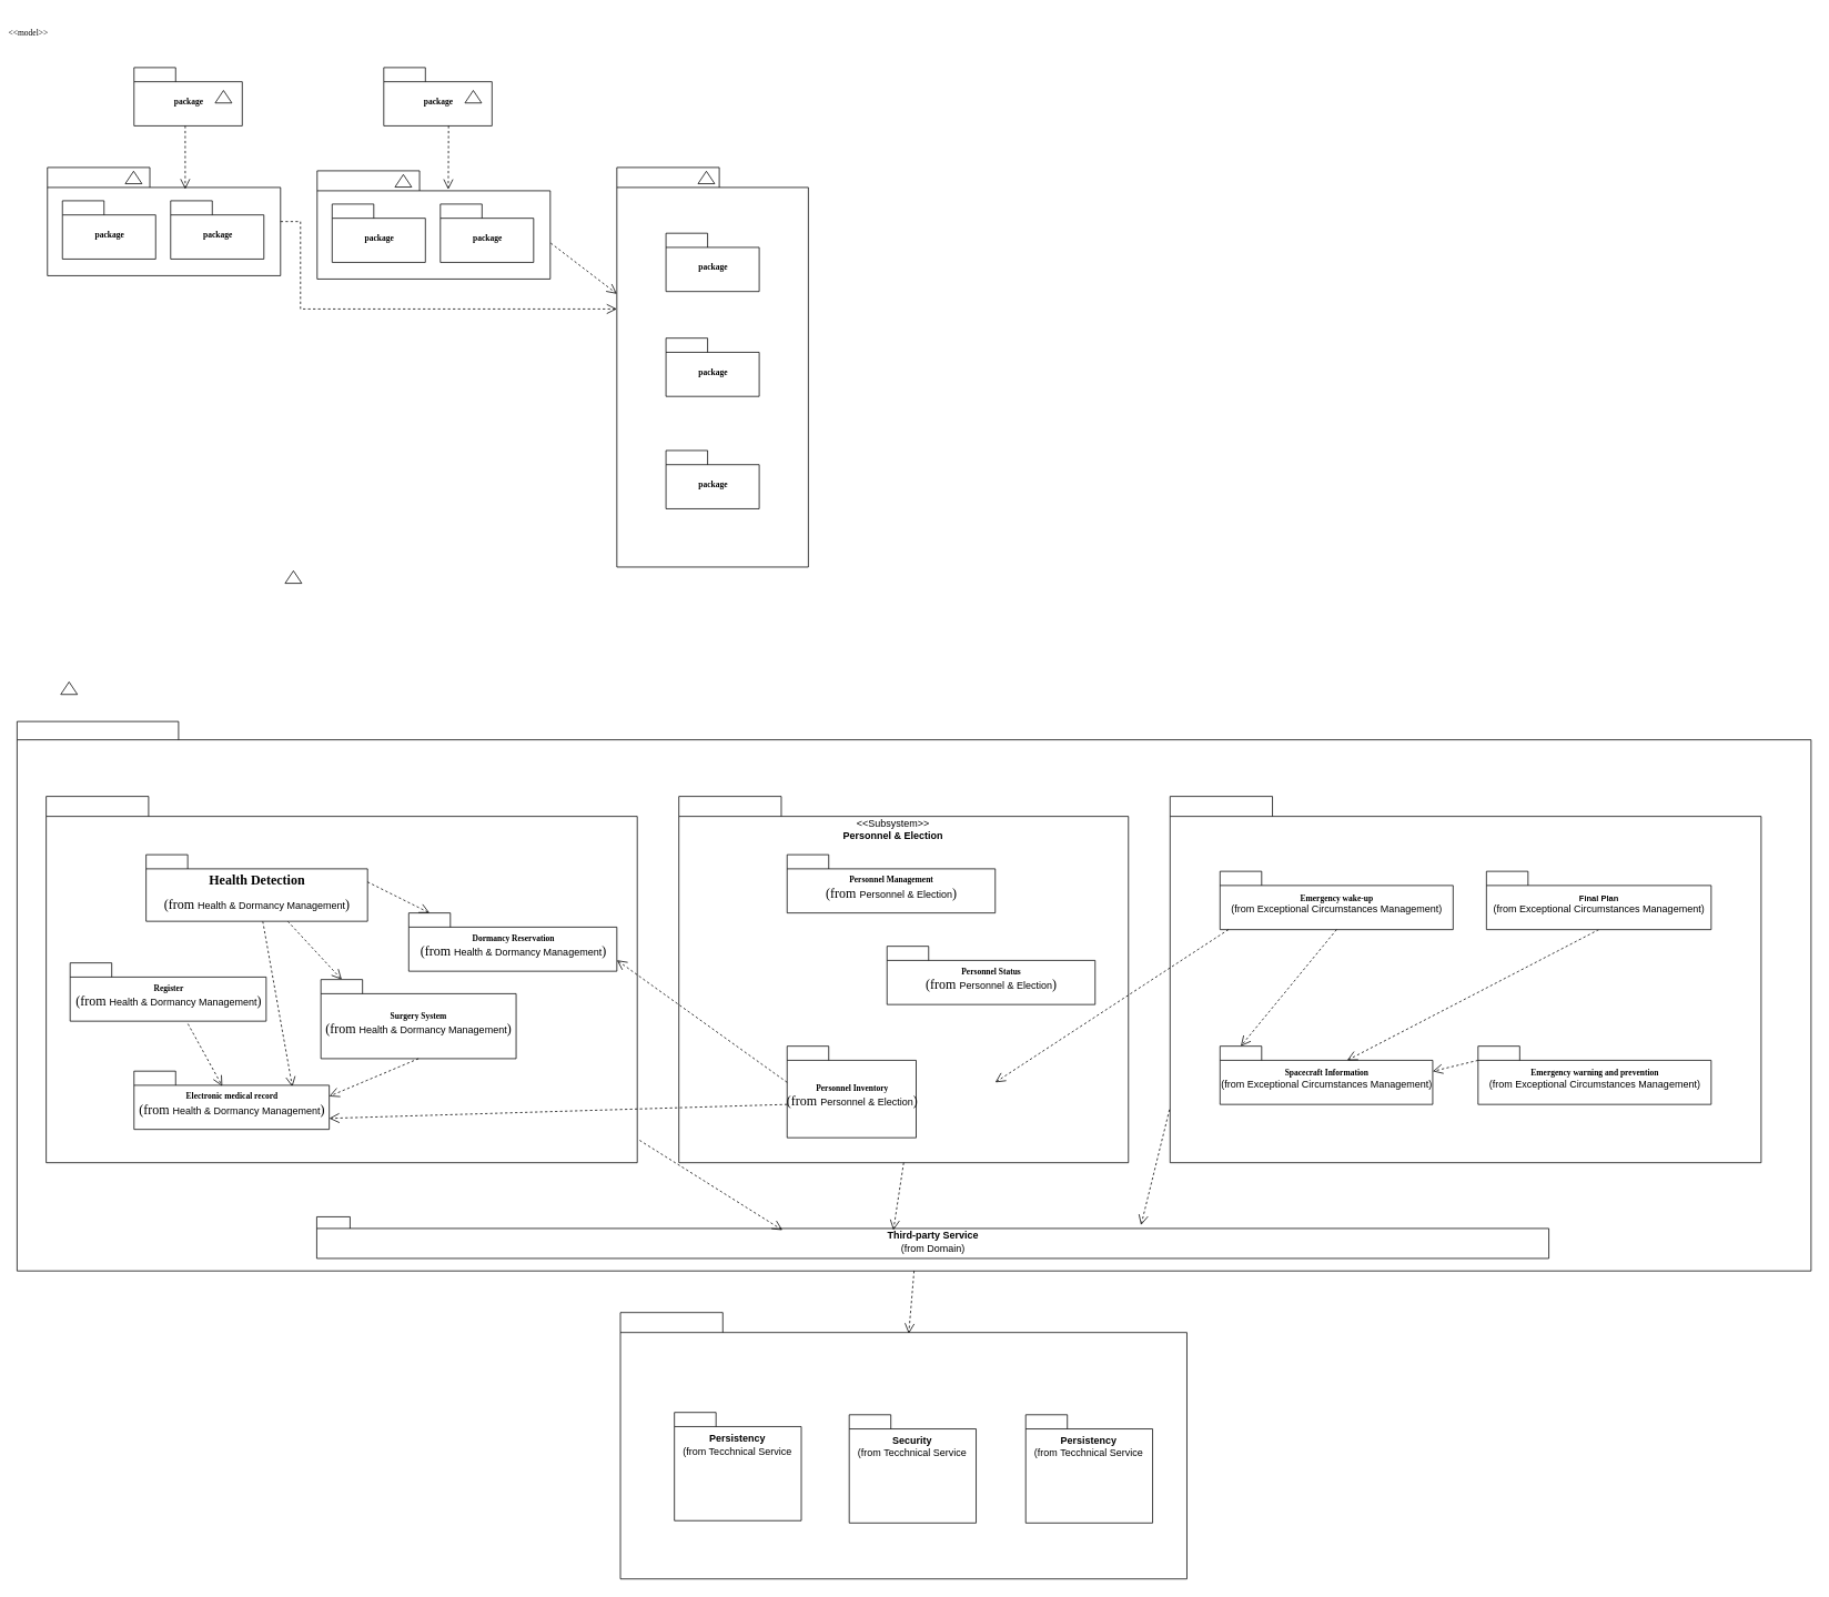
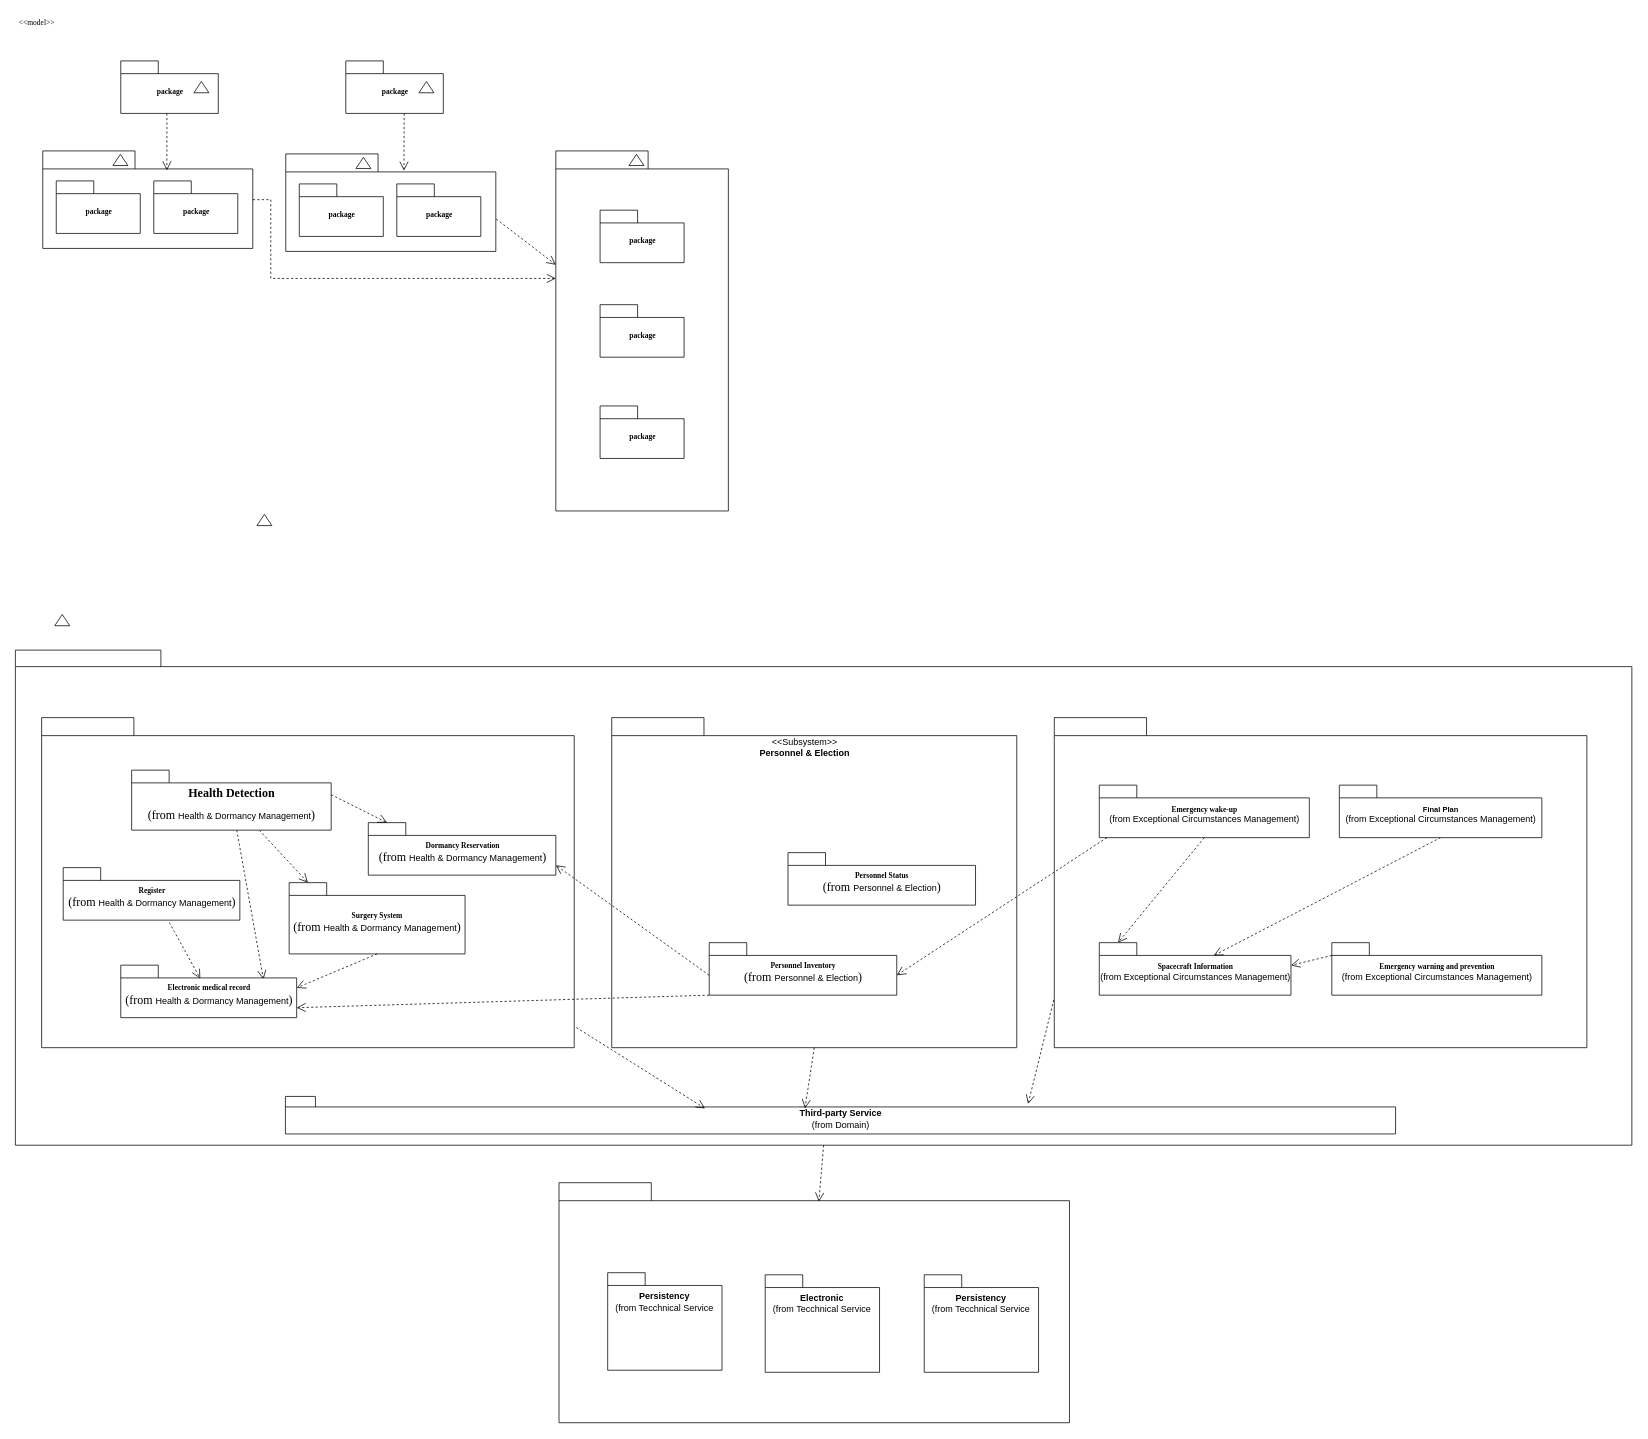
- <mxCell id="40" value="&amp;lt;&amp;lt;model&amp;gt;&amp;gt;" style="text;html=1;align=left;verticalAlign=top;spacingTop=-4;fontSize=10;fontFamily=Verdana" parent="1" vertex="1"><mxGeometry x="7.5" y="30.5" width="130" height="20" as="geometry" /></mxCell>
+ <mxCell id="40" value="&amp;lt;&amp;lt;model&amp;gt;&amp;gt;" style="text;html=1;align=left;verticalAlign=top;spacingTop=-4;fontSize=10;fontFamily=Verdana" parent="1" vertex="1"><mxGeometry x="22.5" y="20.5" width="130" height="20" as="geometry" /></mxCell>
- <mxCell id="57" value="Personnel Management&lt;br&gt;&lt;span style=&quot;font-weight: 400 ; font-family: &amp;#34;times new roman&amp;#34; ; font-size: 12pt&quot;&gt;(&lt;/span&gt;&lt;span style=&quot;font-weight: normal&quot;&gt;&lt;span style=&quot;font-family: &amp;#34;times new roman&amp;#34; ; font-size: 12pt&quot;&gt;from&amp;nbsp;&lt;/span&gt;&lt;/span&gt;&lt;span style=&quot;font-family: &amp;#34;helvetica&amp;#34; ; font-size: 12px ; font-weight: normal&quot;&gt;Personnel &amp;amp; Election&lt;/span&gt;&lt;span style=&quot;font-weight: 400 ; font-family: &amp;#34;times new roman&amp;#34; ; font-size: 12pt&quot;&gt;)&lt;/span&gt;" style="shape=folder;fontStyle=1;spacingTop=10;tabWidth=50;tabHeight=17;tabPosition=left;html=1;rounded=0;shadow=0;comic=0;labelBackgroundColor=none;strokeColor=#000000;strokeWidth=1;fillColor=#ffffff;fontFamily=Verdana;fontSize=10;fontColor=#000000;align=center;" vertex="1" parent="1"><mxGeometry x="945" y="1026" width="250" height="70" as="geometry" /></mxCell>
- <mxCell id="58" value="Personnel Status&lt;br&gt;&lt;span style=&quot;font-weight: 400 ; font-family: &amp;#34;times new roman&amp;#34; ; font-size: 12pt&quot;&gt;(&lt;/span&gt;&lt;span style=&quot;font-weight: normal&quot;&gt;&lt;span style=&quot;font-family: &amp;#34;times new roman&amp;#34; ; font-size: 12pt&quot;&gt;from&amp;nbsp;&lt;/span&gt;&lt;/span&gt;&lt;span style=&quot;font-size: 12px ; font-family: &amp;#34;helvetica&amp;#34; ; font-weight: normal&quot;&gt;Personnel &amp;amp; Election&lt;/span&gt;&lt;span style=&quot;font-weight: 400 ; font-family: &amp;#34;times new roman&amp;#34; ; font-size: 12pt&quot;&gt;)&lt;/span&gt;" style="shape=folder;fontStyle=1;spacingTop=10;tabWidth=50;tabHeight=17;tabPosition=left;html=1;rounded=0;shadow=0;comic=0;labelBackgroundColor=none;strokeColor=#000000;strokeWidth=1;fillColor=#ffffff;fontFamily=Verdana;fontSize=10;fontColor=#000000;align=center;" vertex="1" parent="1"><mxGeometry x="1065" y="1136" width="250" height="70" as="geometry" /></mxCell>
+ <mxCell id="58" value="Personnel Status&lt;br&gt;&lt;span style=&quot;font-weight: 400 ; font-family: &amp;#34;times new roman&amp;#34; ; font-size: 12pt&quot;&gt;(&lt;/span&gt;&lt;span style=&quot;font-weight: normal&quot;&gt;&lt;span style=&quot;font-family: &amp;#34;times new roman&amp;#34; ; font-size: 12pt&quot;&gt;from&amp;nbsp;&lt;/span&gt;&lt;/span&gt;&lt;span style=&quot;font-size: 12px ; font-family: &amp;#34;helvetica&amp;#34; ; font-weight: normal&quot;&gt;Personnel &amp;amp; Election&lt;/span&gt;&lt;span style=&quot;font-weight: 400 ; font-family: &amp;#34;times new roman&amp;#34; ; font-size: 12pt&quot;&gt;)&lt;/span&gt;" style="shape=folder;fontStyle=1;spacingTop=10;tabWidth=50;tabHeight=17;tabPosition=left;html=1;rounded=0;shadow=0;comic=0;labelBackgroundColor=none;strokeColor=#000000;strokeWidth=1;fillColor=#ffffff;fontFamily=Verdana;fontSize=10;fontColor=#000000;align=center;" vertex="1" parent="1"><mxGeometry x="1050" y="1136" width="250" height="70" as="geometry" /></mxCell>
- <mxCell id="55" value="Personnel Inventory&lt;br&gt;&lt;span style=&quot;font-weight: 400 ; font-family: &amp;#34;times new roman&amp;#34; ; font-size: 12pt&quot;&gt;(&lt;/span&gt;&lt;span style=&quot;font-weight: normal&quot;&gt;&lt;span style=&quot;font-family: &amp;#34;times new roman&amp;#34; ; font-size: 12pt&quot;&gt;from&amp;nbsp;&lt;/span&gt;&lt;/span&gt;&lt;span style=&quot;font-size: 12px ; font-family: &amp;#34;helvetica&amp;#34; ; font-weight: normal&quot;&gt;Personnel &amp;amp; Election&lt;/span&gt;&lt;span style=&quot;font-weight: 400 ; font-family: &amp;#34;times new roman&amp;#34; ; font-size: 12pt&quot;&gt;)&lt;/span&gt;" style="shape=folder;fontStyle=1;spacingTop=10;tabWidth=50;tabHeight=17;tabPosition=left;html=1;rounded=0;shadow=0;comic=0;labelBackgroundColor=none;strokeColor=#000000;strokeWidth=1;fillColor=#ffffff;fontFamily=Verdana;fontSize=10;fontColor=#000000;align=center;" vertex="1" parent="1"><mxGeometry x="945" y="1256" width="155" height="110" as="geometry" /></mxCell>
+ <mxCell id="55" value="Personnel Inventory&lt;br&gt;&lt;span style=&quot;font-weight: 400 ; font-family: &amp;#34;times new roman&amp;#34; ; font-size: 12pt&quot;&gt;(&lt;/span&gt;&lt;span style=&quot;font-weight: normal&quot;&gt;&lt;span style=&quot;font-family: &amp;#34;times new roman&amp;#34; ; font-size: 12pt&quot;&gt;from&amp;nbsp;&lt;/span&gt;&lt;/span&gt;&lt;span style=&quot;font-size: 12px ; font-family: &amp;#34;helvetica&amp;#34; ; font-weight: normal&quot;&gt;Personnel &amp;amp; Election&lt;/span&gt;&lt;span style=&quot;font-weight: 400 ; font-family: &amp;#34;times new roman&amp;#34; ; font-size: 12pt&quot;&gt;)&lt;/span&gt;" style="shape=folder;fontStyle=1;spacingTop=10;tabWidth=50;tabHeight=17;tabPosition=left;html=1;rounded=0;shadow=0;comic=0;labelBackgroundColor=none;strokeColor=#000000;strokeWidth=1;fillColor=#ffffff;fontFamily=Verdana;fontSize=10;fontColor=#000000;align=center;" vertex="1" parent="1"><mxGeometry x="945" y="1256" width="250" height="70" as="geometry" /></mxCell>
- <mxCell id="48" value="&lt;b&gt;Security&lt;/b&gt;&lt;br&gt;(from Tecchnical Service" style="text;html=1;strokeColor=none;fillColor=none;align=center;verticalAlign=middle;whiteSpace=wrap;rounded=0;" vertex="1" parent="1"><mxGeometry x="1005.247" y="1718.853" width="181.151" height="37.143" as="geometry" /></mxCell>
+ <mxCell id="48" value="&lt;b&gt;Electronic&lt;/b&gt;&lt;br&gt;(from Tecchnical Service" style="text;html=1;strokeColor=none;fillColor=none;align=center;verticalAlign=middle;whiteSpace=wrap;rounded=0;" vertex="1" parent="1"><mxGeometry x="1005.247" y="1718.853" width="181.151" height="37.143" as="geometry" /></mxCell>
